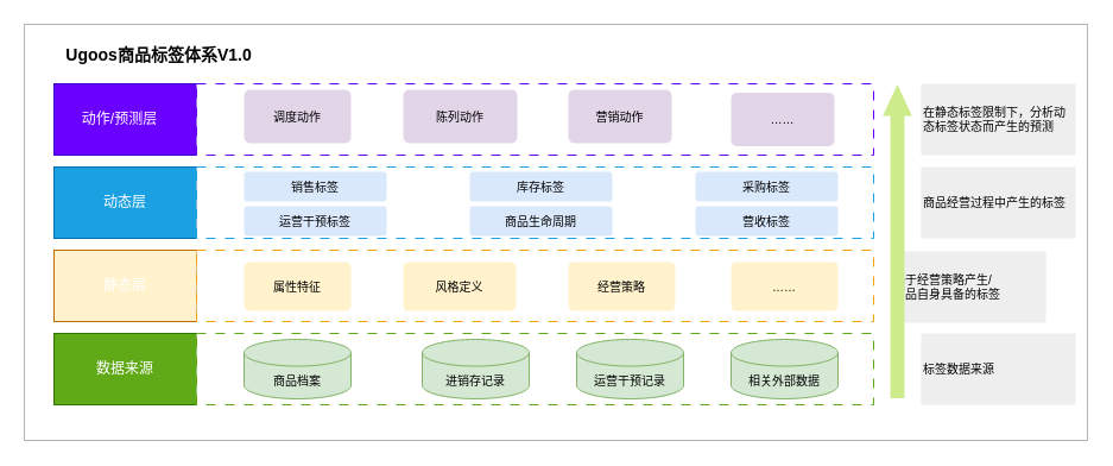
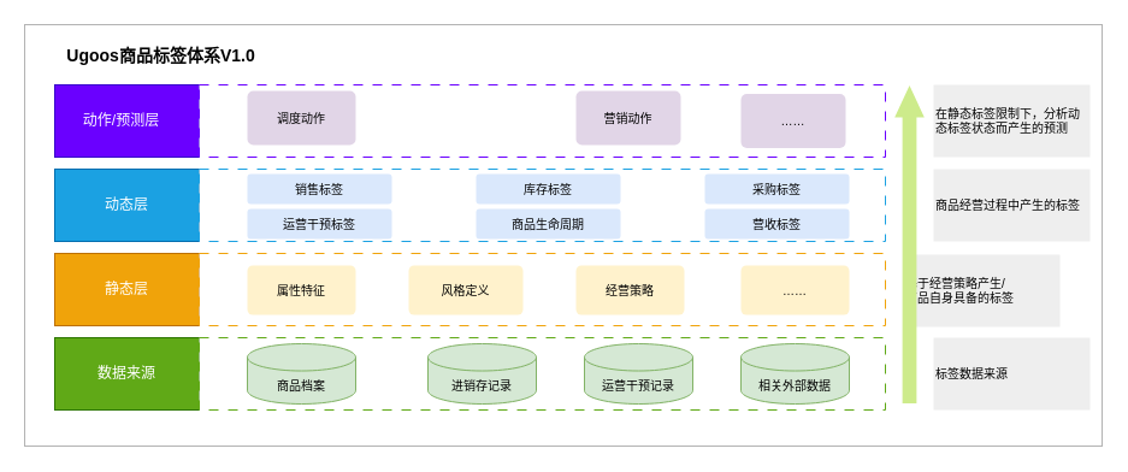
- <mxCell id="7" value="陈列动作" style="rounded=1;whiteSpace=wrap;html=1;arcSize=11;fillColor=#e1d5e7;strokeColor=none;fontSize=10;" vertex="1" parent="1"><mxGeometry x="339" y="75" width="96" height="45" as="geometry" /></mxCell>
- <mxCell id="17" value="静态层" style="whiteSpace=wrap;html=1;fillColor=#fff2cc;strokeColor=#BD7000;fontColor=#FFFFFF;" vertex="1" parent="1"><mxGeometry x="45" y="210" width="120" height="60" as="geometry" /></mxCell>
+ <mxCell id="17" value="静态层" style="whiteSpace=wrap;html=1;fillColor=#f0a30a;strokeColor=#BD7000;fontColor=#FFFFFF;" vertex="1" parent="1"><mxGeometry x="45" y="210" width="120" height="60" as="geometry" /></mxCell>
